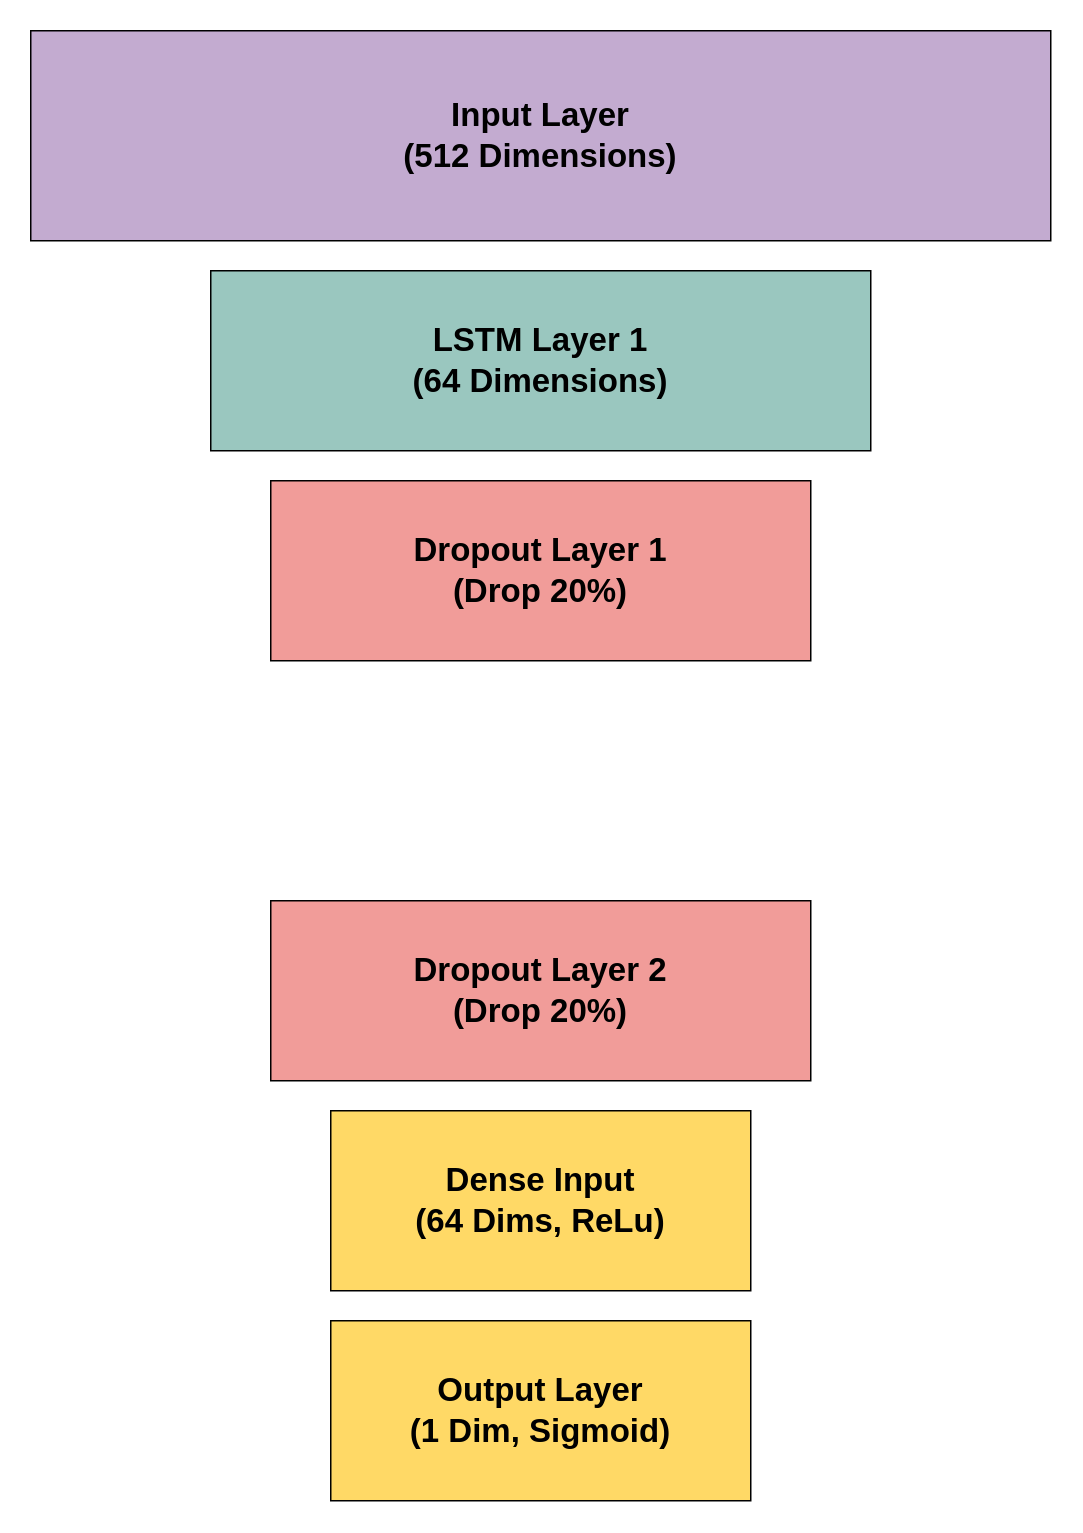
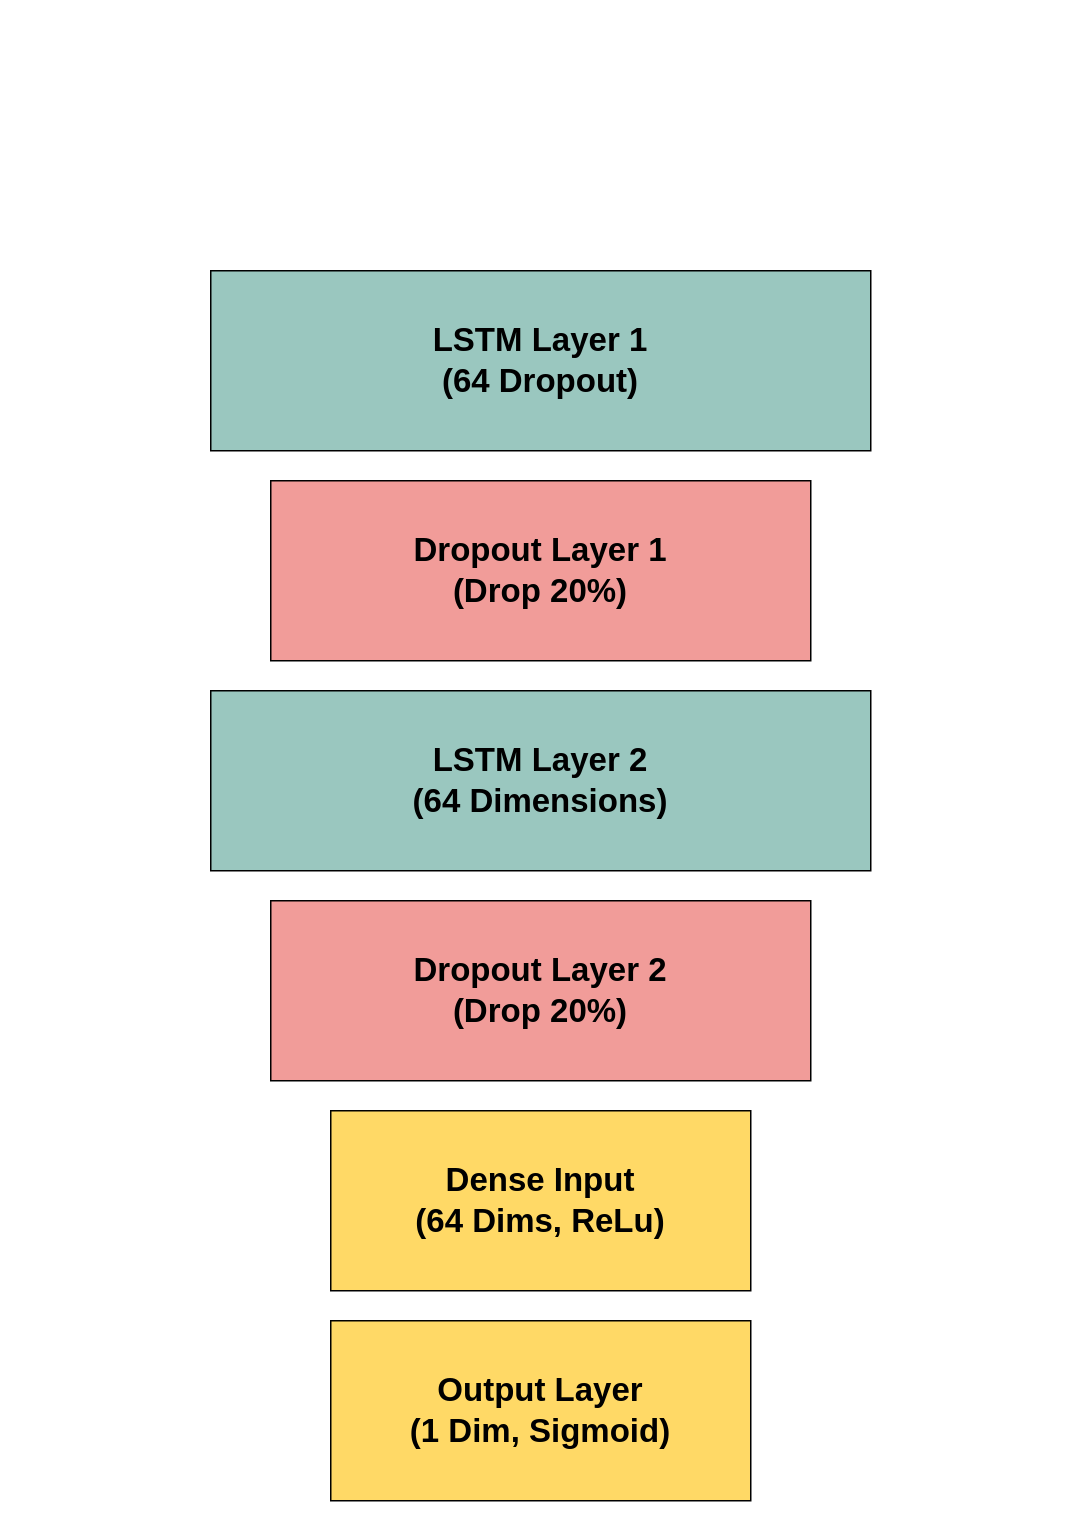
- <mxCell id="2" value="&lt;font style=&quot;font-size: 22px;&quot;&gt;&lt;b&gt;Input Layer&lt;br&gt;(512 Dimensions)&lt;br&gt;&lt;/b&gt;&lt;/font&gt;" style="rounded=0;whiteSpace=wrap;html=1;fillColor=#C3ABD0;" vertex="1" parent="1"><mxGeometry x="20" width="680" height="140" as="geometry" y="20" /></mxCell>
- <mxCell id="3" value="&lt;font style=&quot;font-size: 22px;&quot;&gt;&lt;b&gt;LSTM Layer 1&lt;br&gt;(64 Dimensions)&lt;br&gt;&lt;/b&gt;&lt;/font&gt;" style="rounded=0;whiteSpace=wrap;html=1;fillColor=#9AC7BF;" vertex="1" parent="1"><mxGeometry x="140" y="180" width="440" height="120" as="geometry" /></mxCell>
+ <mxCell id="3" value="&lt;font style=&quot;font-size: 22px;&quot;&gt;&lt;b&gt;LSTM Layer 1&lt;br&gt;(64 Dropout)&lt;br&gt;&lt;/b&gt;&lt;/font&gt;" style="rounded=0;whiteSpace=wrap;html=1;fillColor=#9AC7BF;" vertex="1" parent="1"><mxGeometry x="140" y="180" width="440" height="120" as="geometry" /></mxCell>
+ <mxCell id="5" value="&lt;font style=&quot;font-size: 22px;&quot;&gt;&lt;b&gt;LSTM Layer 2&lt;br&gt;(64 Dimensions)&lt;br&gt;&lt;/b&gt;&lt;/font&gt;" style="rounded=0;whiteSpace=wrap;html=1;fillColor=#9AC7BF;" vertex="1" parent="1"><mxGeometry x="140" y="460" width="440" height="120" as="geometry" /></mxCell>
